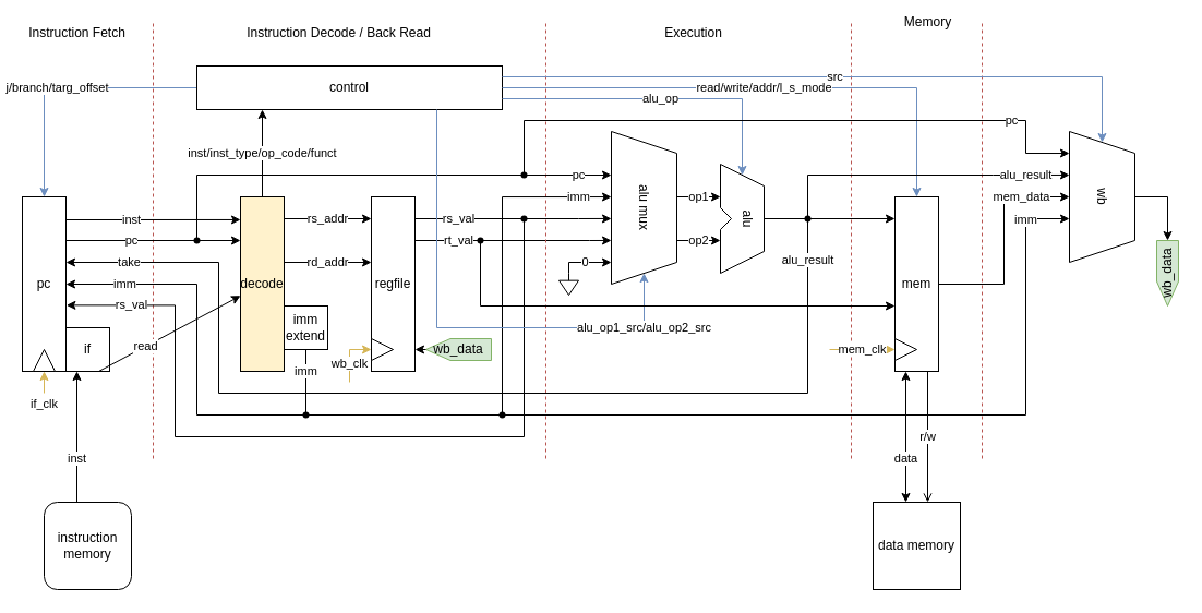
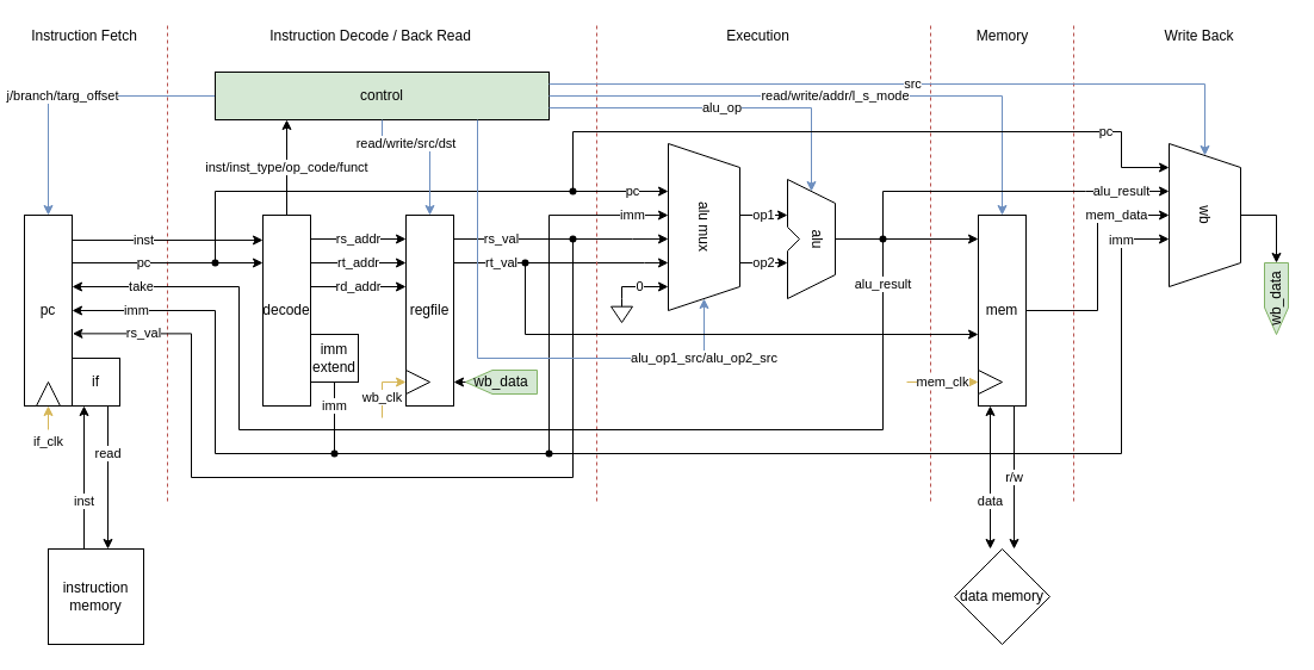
- <mxCell id="55" value="Memory" style="text;html=1;align=center;verticalAlign=middle;resizable=0;points=[];autosize=1;strokeColor=none;fillColor=none;" parent="1" vertex="1"><mxGeometry x="820" y="10" width="60" height="20" as="geometry" /></mxCell>
+ <mxCell id="55" value="Memory" style="text;html=1;align=center;verticalAlign=middle;resizable=0;points=[];autosize=1;strokeColor=none;fillColor=none;" parent="1" vertex="1"><mxGeometry x="810" y="20" width="60" height="20" as="geometry" /></mxCell>
+ <mxCell id="58" value="Write Back" style="text;html=1;align=center;verticalAlign=middle;resizable=0;points=[];autosize=1;strokeColor=none;fillColor=none;" parent="1" vertex="1"><mxGeometry x="970" y="20" width="70" height="20" as="geometry" /></mxCell>
- <mxCell id="13" value="control" style="rounded=0;whiteSpace=wrap;html=1;" parent="1" vertex="1"><mxGeometry x="180" y="60" width="280" height="40" as="geometry" /></mxCell>
+ <mxCell id="13" value="control" style="rounded=0;whiteSpace=wrap;html=1;fillColor=#d5e8d4;" parent="1" vertex="1"><mxGeometry x="180" y="60" width="280" height="40" as="geometry" /></mxCell>
+ <mxCell id="46" value="read/write/src/dst" style="edgeStyle=elbowEdgeStyle;elbow=vertical;endArrow=classic;html=1;rounded=0;exitX=0.5;exitY=1;exitDx=0;exitDy=0;entryX=0.5;entryY=0;entryDx=0;entryDy=0;fillColor=#dae8fc;strokeColor=#6c8ebf;" parent="1" source="13" target="16" edge="1"><mxGeometry x="-0.333" width="50" height="50" relative="1" as="geometry"><mxPoint x="310" y="170" as="sourcePoint" /><mxPoint x="360" y="120" as="targetPoint" /><Array as="points"><mxPoint x="320" y="120" /><mxPoint x="320" y="120" /><mxPoint x="330" y="120" /></Array><mxPoint as="offset" /></mxGeometry></mxCell>
+ <mxCell id="17" value="rt_addr" style="endArrow=classic;html=1;rounded=0;exitX=1;exitY=0.25;exitDx=0;exitDy=0;entryX=0;entryY=0.25;entryDx=0;entryDy=0;" parent="1" source="12" target="16" edge="1"><mxGeometry width="50" height="50" relative="1" as="geometry"><mxPoint x="220" y="320" as="sourcePoint" /><mxPoint x="270" y="270" as="targetPoint" /></mxGeometry></mxCell>
- <mxCell id="12" value="decode" style="rounded=0;whiteSpace=wrap;html=1;fillColor=#fff2cc;" parent="1" vertex="1"><mxGeometry x="220" y="180" width="40" height="160" as="geometry" /></mxCell>
+ <mxCell id="12" value="decode" style="rounded=0;whiteSpace=wrap;html=1;" parent="1" vertex="1"><mxGeometry x="220" y="180" width="40" height="160" as="geometry" /></mxCell>
- <mxCell id="10" value="read" style="endArrow=classic;html=1;rounded=0;exitX=0.75;exitY=1;exitDx=0;exitDy=0;" parent="1" source="6" target="12" edge="1"><mxGeometry x="-0.333" width="50" height="50" relative="1" as="geometry"><mxPoint x="110" y="340" as="sourcePoint" /><mxPoint x="180" y="370" as="targetPoint" /><mxPoint as="offset" /></mxGeometry></mxCell>
+ <mxCell id="10" value="read" style="endArrow=classic;html=1;rounded=0;entryX=0.625;entryY=0;entryDx=0;entryDy=0;exitX=0.75;exitY=1;exitDx=0;exitDy=0;entryPerimeter=0;" parent="1" source="6" target="5" edge="1"><mxGeometry x="-0.333" width="50" height="50" relative="1" as="geometry"><mxPoint x="110" y="340" as="sourcePoint" /><mxPoint x="180" y="370" as="targetPoint" /><mxPoint as="offset" /></mxGeometry></mxCell>
- <mxCell id="53" value="r/w" style="endArrow=open;html=1;rounded=0;exitX=0.75;exitY=1;exitDx=0;exitDy=0;entryX=0.625;entryY=0;entryDx=0;entryDy=0;entryPerimeter=0;" parent="1" source="48" target="52" edge="1"><mxGeometry width="50" height="50" relative="1" as="geometry"><mxPoint x="870" y="340" as="sourcePoint" /><mxPoint x="850" y="450" as="targetPoint" /><mxPoint as="offset" /></mxGeometry></mxCell>
+ <mxCell id="53" value="r/w" style="endArrow=classic;html=1;rounded=0;exitX=0.75;exitY=1;exitDx=0;exitDy=0;entryX=0.625;entryY=0;entryDx=0;entryDy=0;entryPerimeter=0;" parent="1" source="48" target="52" edge="1"><mxGeometry width="50" height="50" relative="1" as="geometry"><mxPoint x="870" y="340" as="sourcePoint" /><mxPoint x="850" y="450" as="targetPoint" /><mxPoint as="offset" /></mxGeometry></mxCell>
- <mxCell id="5" value="instruction memory" style="whiteSpace=wrap;html=1;aspect=fixed;rounded=1;" parent="1" vertex="1"><mxGeometry x="40" y="460" width="80" height="80" as="geometry" /></mxCell>
+ <mxCell id="5" value="instruction memory" style="whiteSpace=wrap;html=1;aspect=fixed;" parent="1" vertex="1"><mxGeometry x="40" y="460" width="80" height="80" as="geometry" /></mxCell>
- <mxCell id="52" value="data memory" style="whiteSpace=wrap;html=1;aspect=fixed;" parent="1" vertex="1"><mxGeometry x="800" y="460" width="80" height="80" as="geometry" /></mxCell>
+ <mxCell id="52" value="data memory" style="rhombus;whiteSpace=wrap;html=1;aspect=fixed;" parent="1" vertex="1"><mxGeometry x="800" y="460" width="80" height="80" as="geometry" /></mxCell>
